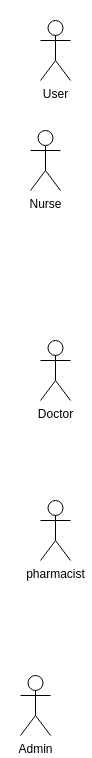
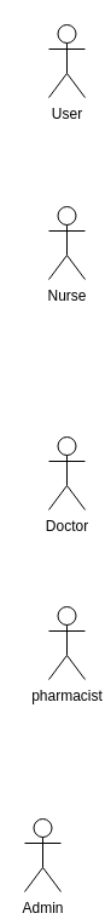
- <mxCell id="3" value="Nurse" style="shape=umlActor;verticalLabelPosition=bottom;verticalAlign=top;html=1;" vertex="1" parent="1"><mxGeometry x="30" y="130" width="30" height="60" as="geometry" /></mxCell>
+ <mxCell id="3" value="Nurse" style="shape=umlActor;verticalLabelPosition=bottom;verticalAlign=top;html=1;" vertex="1" parent="1"><mxGeometry x="40" y="170" width="30" height="60" as="geometry" /></mxCell>
- <mxCell id="4" value="Doctor" style="shape=umlActor;verticalLabelPosition=bottom;verticalAlign=top;html=1;outlineConnect=0;" vertex="1" parent="1"><mxGeometry x="40" y="340" width="30" height="60" as="geometry" /></mxCell>
+ <mxCell id="4" value="Doctor" style="shape=umlActor;verticalLabelPosition=bottom;verticalAlign=top;html=1;outlineConnect=0;" vertex="1" parent="1"><mxGeometry x="40" y="360" width="30" height="60" as="geometry" /></mxCell>
